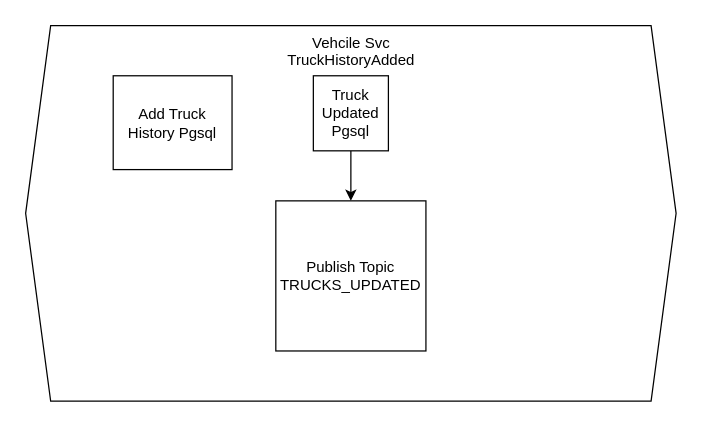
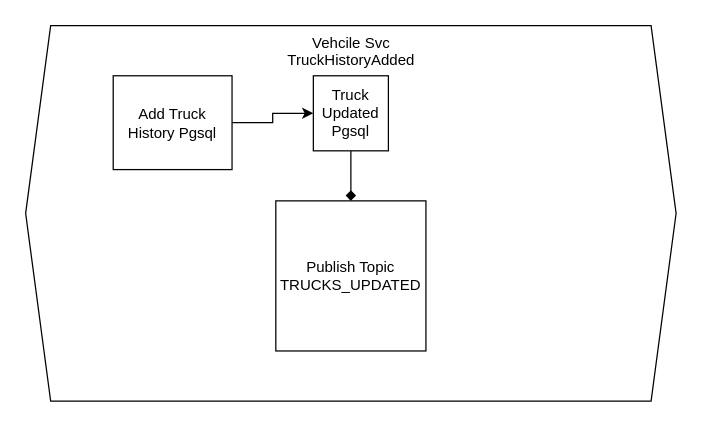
+ <mxCell id="3" value="" style="edgeStyle=orthogonalEdgeStyle;rounded=0;orthogonalLoop=1;jettySize=auto;html=1;" edge="1" parent="1" source="4" target="6"><mxGeometry relative="1" as="geometry" /></mxCell>
- <mxCell id="5" value="" style="edgeStyle=orthogonalEdgeStyle;rounded=0;orthogonalLoop=1;jettySize=auto;html=1;" edge="1" parent="1" source="6" target="7"><mxGeometry relative="1" as="geometry" /></mxCell>
+ <mxCell id="5" value="" style="edgeStyle=orthogonalEdgeStyle;rounded=0;orthogonalLoop=1;jettySize=auto;html=1;endArrow=diamond;" edge="1" parent="1" source="6" target="7"><mxGeometry relative="1" as="geometry" /></mxCell>
